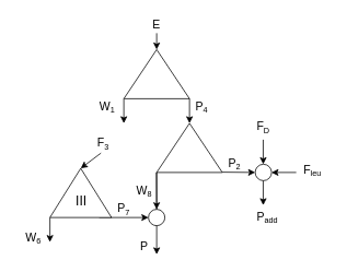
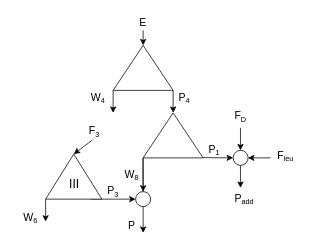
- <mxCell id="8" value="&lt;font style=&quot;font-size: 14px&quot;&gt;W&lt;/font&gt;&lt;font style=&quot;font-size: 11.667px&quot;&gt;&lt;sub&gt;1&lt;/sub&gt;&lt;/font&gt;" style="text;html=1;strokeColor=none;fillColor=none;align=center;verticalAlign=middle;whiteSpace=wrap;rounded=0;" vertex="1" parent="1"><mxGeometry x="110" y="120" width="40" height="20" as="geometry" /></mxCell>
+ <mxCell id="8" value="&lt;font style=&quot;font-size: 14px&quot;&gt;W&lt;/font&gt;&lt;font style=&quot;font-size: 11.667px&quot;&gt;&lt;sub&gt;4&lt;/sub&gt;&lt;/font&gt;" style="text;html=1;strokeColor=none;fillColor=none;align=center;verticalAlign=middle;whiteSpace=wrap;rounded=0;" vertex="1" parent="1"><mxGeometry x="110" y="120" width="40" height="20" as="geometry" /></mxCell>
- <mxCell id="18" value="&lt;font style=&quot;font-size: 14px&quot;&gt;P&lt;/font&gt;&lt;font style=&quot;font-size: 11.667px&quot;&gt;&lt;sub&gt;2&lt;/sub&gt;&lt;/font&gt;" style="text;html=1;strokeColor=none;fillColor=none;align=center;verticalAlign=middle;whiteSpace=wrap;rounded=0;" vertex="1" parent="1"><mxGeometry x="280" y="165" width="10" height="70" as="geometry" /></mxCell>
+ <mxCell id="18" value="&lt;font style=&quot;font-size: 14px&quot;&gt;P&lt;/font&gt;&lt;font style=&quot;font-size: 11.667px&quot;&gt;&lt;sub&gt;1&lt;/sub&gt;&lt;/font&gt;" style="text;html=1;strokeColor=none;fillColor=none;align=center;verticalAlign=middle;whiteSpace=wrap;rounded=0;" vertex="1" parent="1"><mxGeometry x="280" y="165" width="10" height="70" as="geometry" /></mxCell>
- <mxCell id="24" value="&lt;font style=&quot;font-size: 14px&quot;&gt;P&lt;/font&gt;&lt;font style=&quot;font-size: 11.667px&quot;&gt;&lt;sub&gt;7&lt;/sub&gt;&lt;/font&gt;" style="text;html=1;strokeColor=none;fillColor=none;align=center;verticalAlign=middle;whiteSpace=wrap;rounded=0;" vertex="1" parent="1"><mxGeometry x="130" y="245" width="40" height="20" as="geometry" /></mxCell>
+ <mxCell id="24" value="&lt;font style=&quot;font-size: 14px&quot;&gt;P&lt;/font&gt;&lt;font style=&quot;font-size: 11.667px&quot;&gt;&lt;sub&gt;3&lt;/sub&gt;&lt;/font&gt;" style="text;html=1;strokeColor=none;fillColor=none;align=center;verticalAlign=middle;whiteSpace=wrap;rounded=0;" vertex="1" parent="1"><mxGeometry x="130" y="245" width="40" height="20" as="geometry" /></mxCell>
